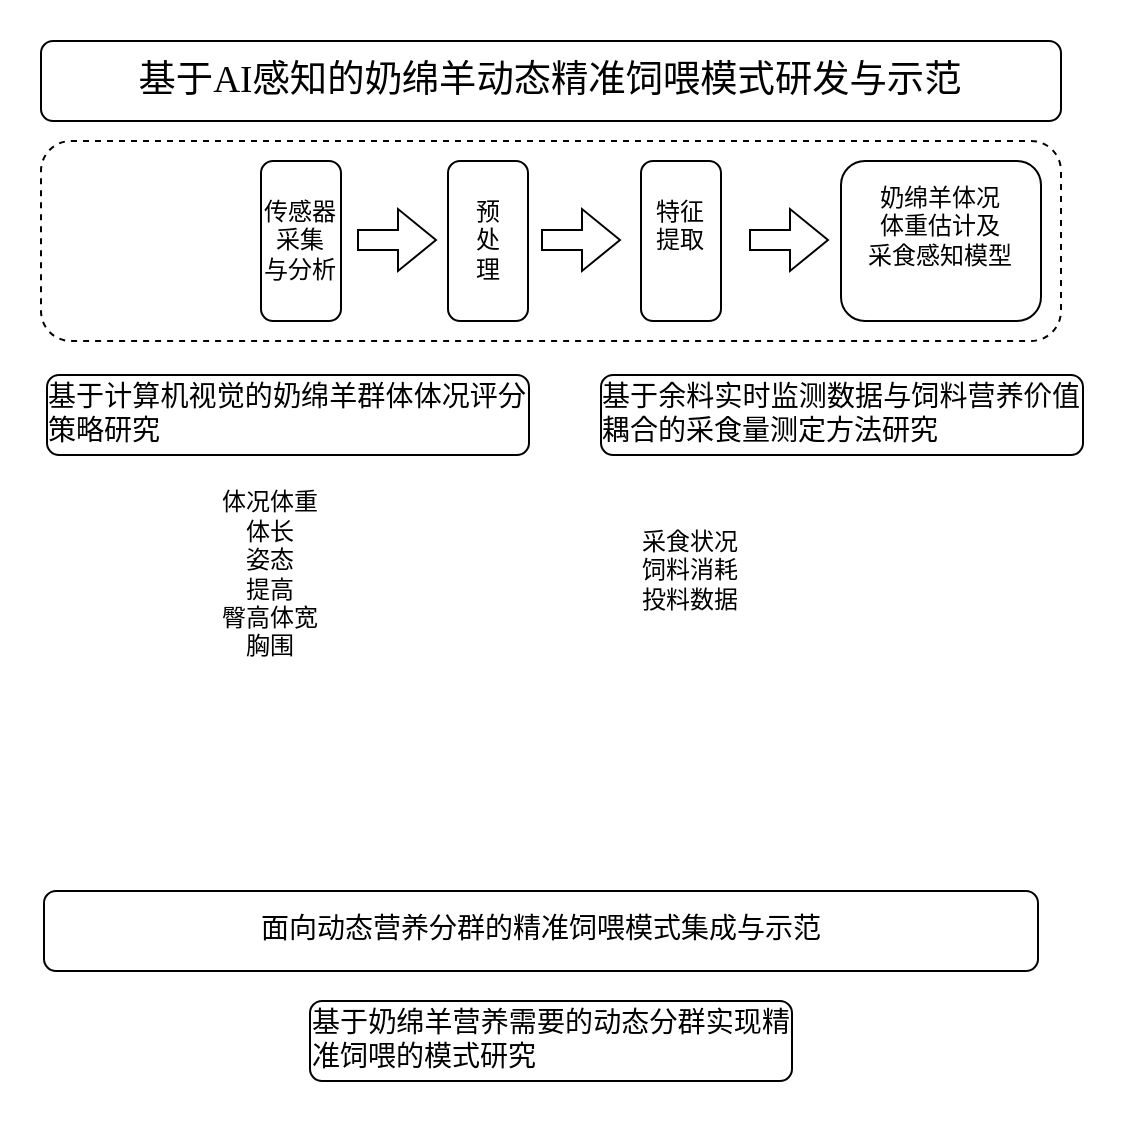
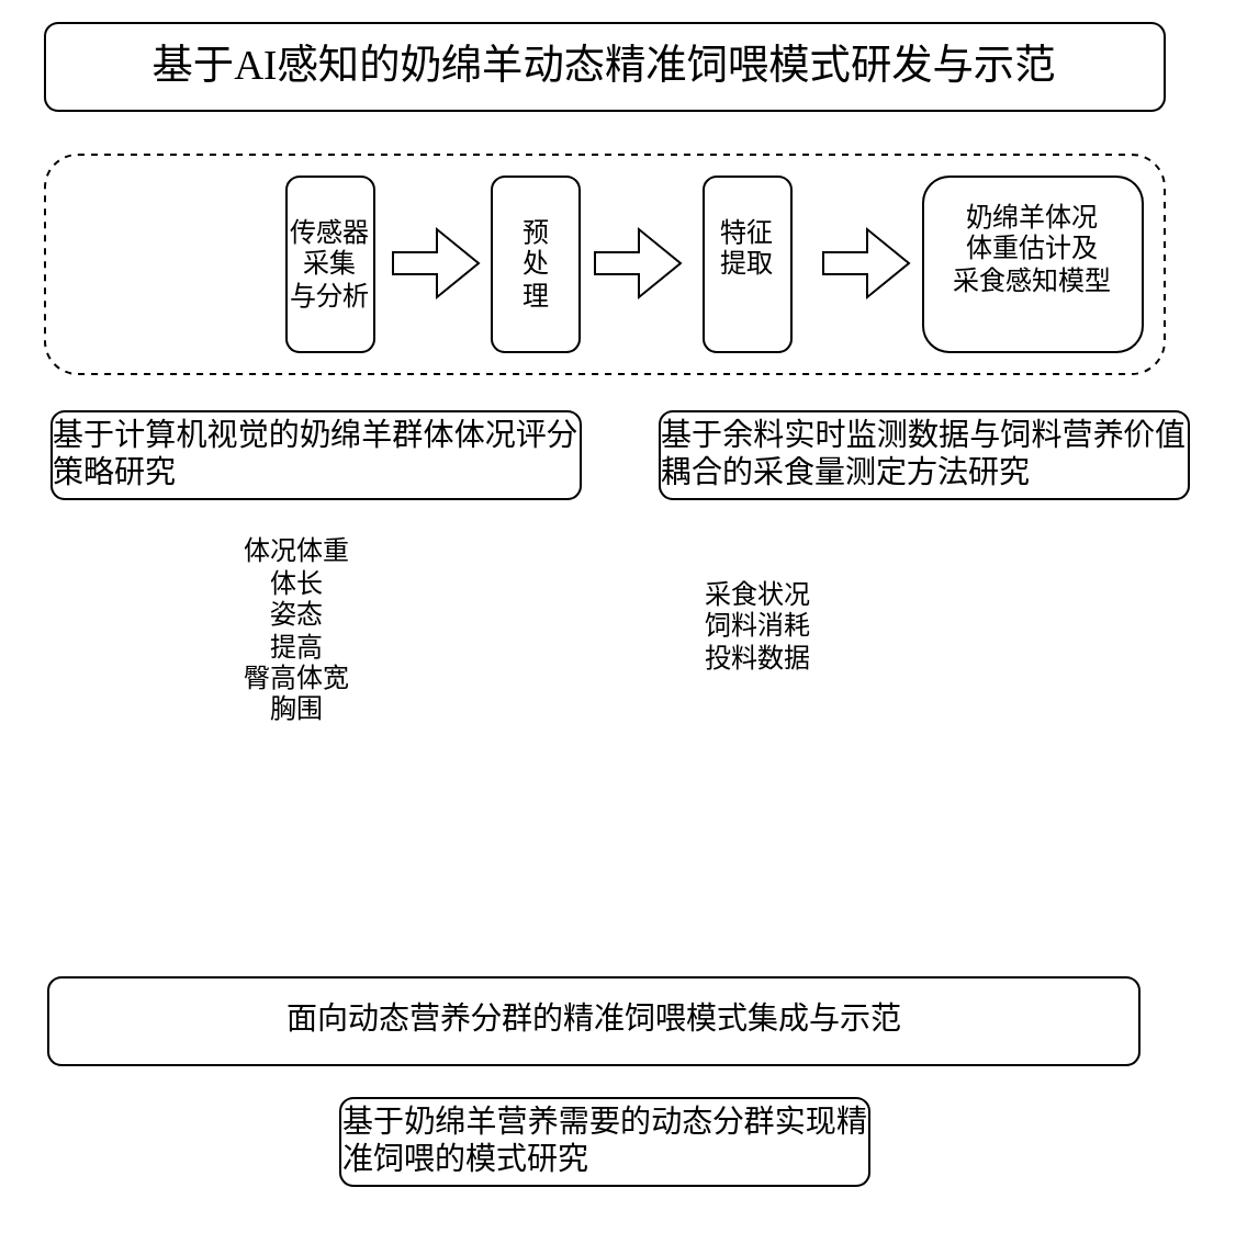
- <mxCell id="2" value="&lt;p style=&quot;margin: 0pt 0pt 0.0pt; text-align: justify; font-family: Calibri; font-size: 10.5pt;&quot; class=&quot;MsoNormal&quot;&gt;&lt;span style=&quot;font-family: 楷体; font-size: 14pt;&quot;&gt;&lt;font face=&quot;楷体&quot;&gt;基于&lt;/font&gt;&lt;font face=&quot;楷体&quot;&gt;AI感知的奶绵羊动态精准饲喂模式研发与示范&lt;/font&gt;&lt;/span&gt;&lt;/p&gt;" style="rounded=1;whiteSpace=wrap;html=1;" vertex="1" parent="1"><mxGeometry x="20" y="20" width="510" height="40" as="geometry" /></mxCell>
+ <mxCell id="2" value="&lt;p style=&quot;margin: 0pt 0pt 0.0pt; text-align: justify; font-family: Calibri; font-size: 10.5pt;&quot; class=&quot;MsoNormal&quot;&gt;&lt;span style=&quot;font-family: 楷体; font-size: 14pt;&quot;&gt;&lt;font face=&quot;楷体&quot;&gt;基于&lt;/font&gt;&lt;font face=&quot;楷体&quot;&gt;AI感知的奶绵羊动态精准饲喂模式研发与示范&lt;/font&gt;&lt;/span&gt;&lt;/p&gt;" style="rounded=1;whiteSpace=wrap;html=1;" vertex="1" parent="1"><mxGeometry x="20" y="10" width="510" height="40" as="geometry" /></mxCell>
